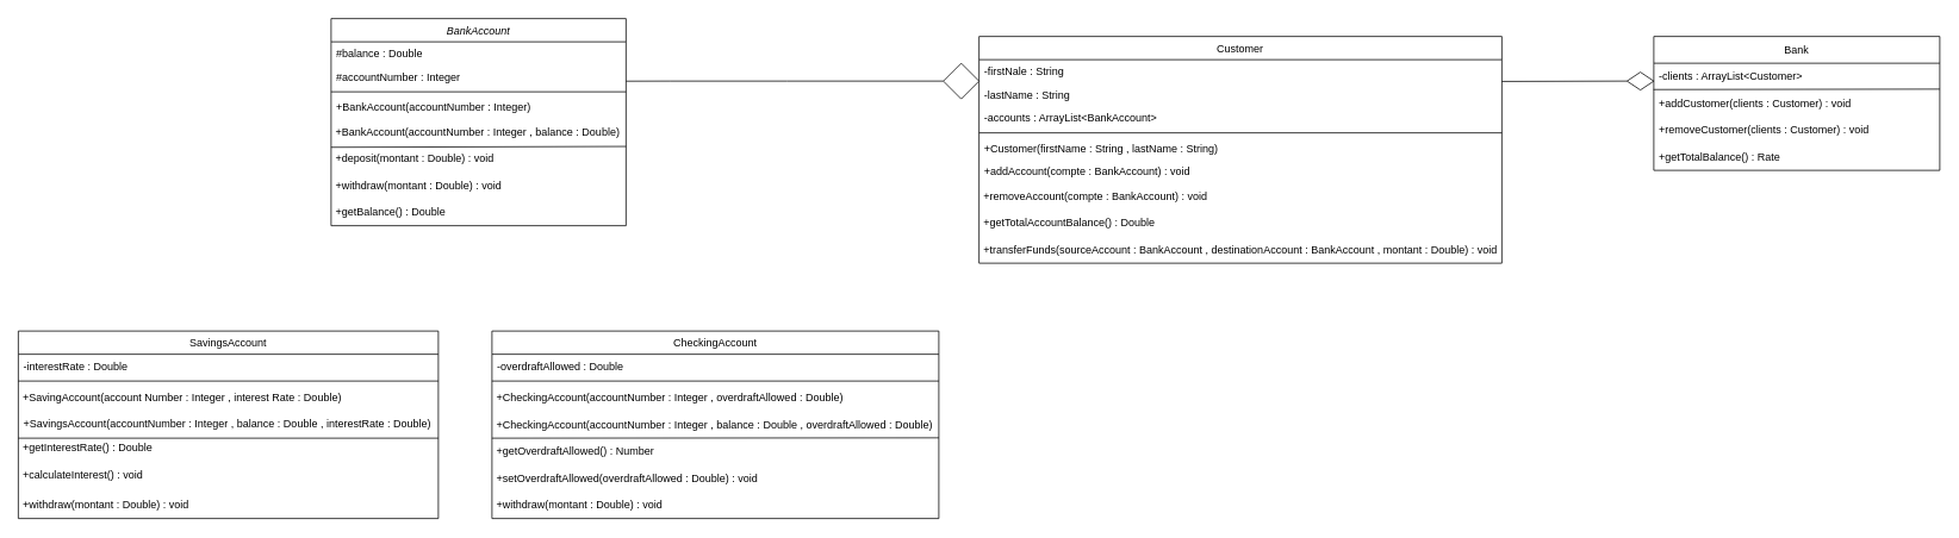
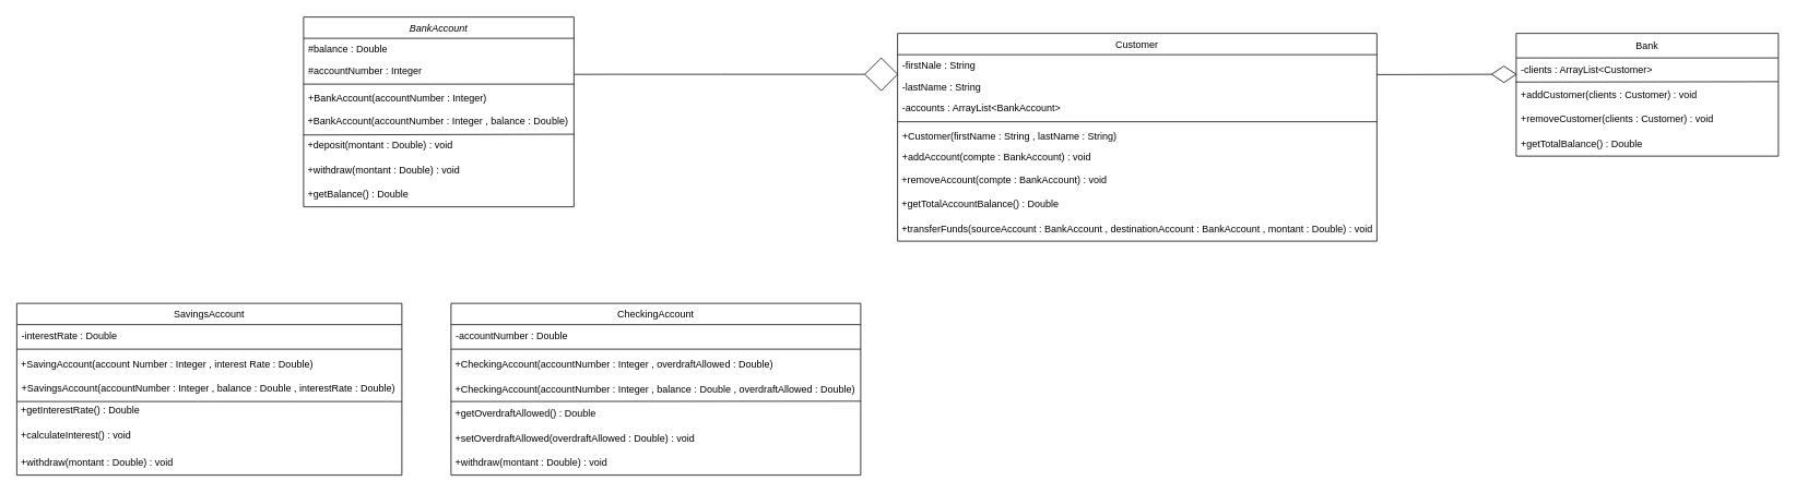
- <mxCell id="47" value="+getTotalBalance() : Rate" style="text;strokeColor=none;fillColor=none;align=left;verticalAlign=middle;spacingLeft=4;spacingRight=4;overflow=hidden;points=[[0,0.5],[1,0.5]];portConstraint=eastwest;rotatable=0;whiteSpace=wrap;html=1;" parent="43" vertex="1"><mxGeometry y="120" width="320" height="30" as="geometry" /></mxCell>
+ <mxCell id="47" value="+getTotalBalance() : Double" style="text;strokeColor=none;fillColor=none;align=left;verticalAlign=middle;spacingLeft=4;spacingRight=4;overflow=hidden;points=[[0,0.5],[1,0.5]];portConstraint=eastwest;rotatable=0;whiteSpace=wrap;html=1;" parent="43" vertex="1"><mxGeometry y="120" width="320" height="30" as="geometry" /></mxCell>
- <mxCell id="21" value="-overdraftAllowed : Double " style="text;align=left;verticalAlign=top;spacingLeft=4;spacingRight=4;overflow=hidden;rotatable=0;points=[[0,0.5],[1,0.5]];portConstraint=eastwest;" parent="20" vertex="1"><mxGeometry y="26" width="500" height="26" as="geometry" /></mxCell>
+ <mxCell id="21" value="-accountNumber : Double " style="text;align=left;verticalAlign=top;spacingLeft=4;spacingRight=4;overflow=hidden;rotatable=0;points=[[0,0.5],[1,0.5]];portConstraint=eastwest;" parent="20" vertex="1"><mxGeometry y="26" width="500" height="26" as="geometry" /></mxCell>
- <mxCell id="26" value="&amp;nbsp;+getOverdraftAllowed() : Number" style="text;html=1;align=left;verticalAlign=middle;resizable=0;points=[];autosize=1;strokeColor=none;fillColor=none;" parent="20" vertex="1"><mxGeometry y="120" width="500" height="30" as="geometry" /></mxCell>
+ <mxCell id="26" value="&amp;nbsp;+getOverdraftAllowed() : Double" style="text;html=1;align=left;verticalAlign=middle;resizable=0;points=[];autosize=1;strokeColor=none;fillColor=none;" parent="20" vertex="1"><mxGeometry y="120" width="500" height="30" as="geometry" /></mxCell>
